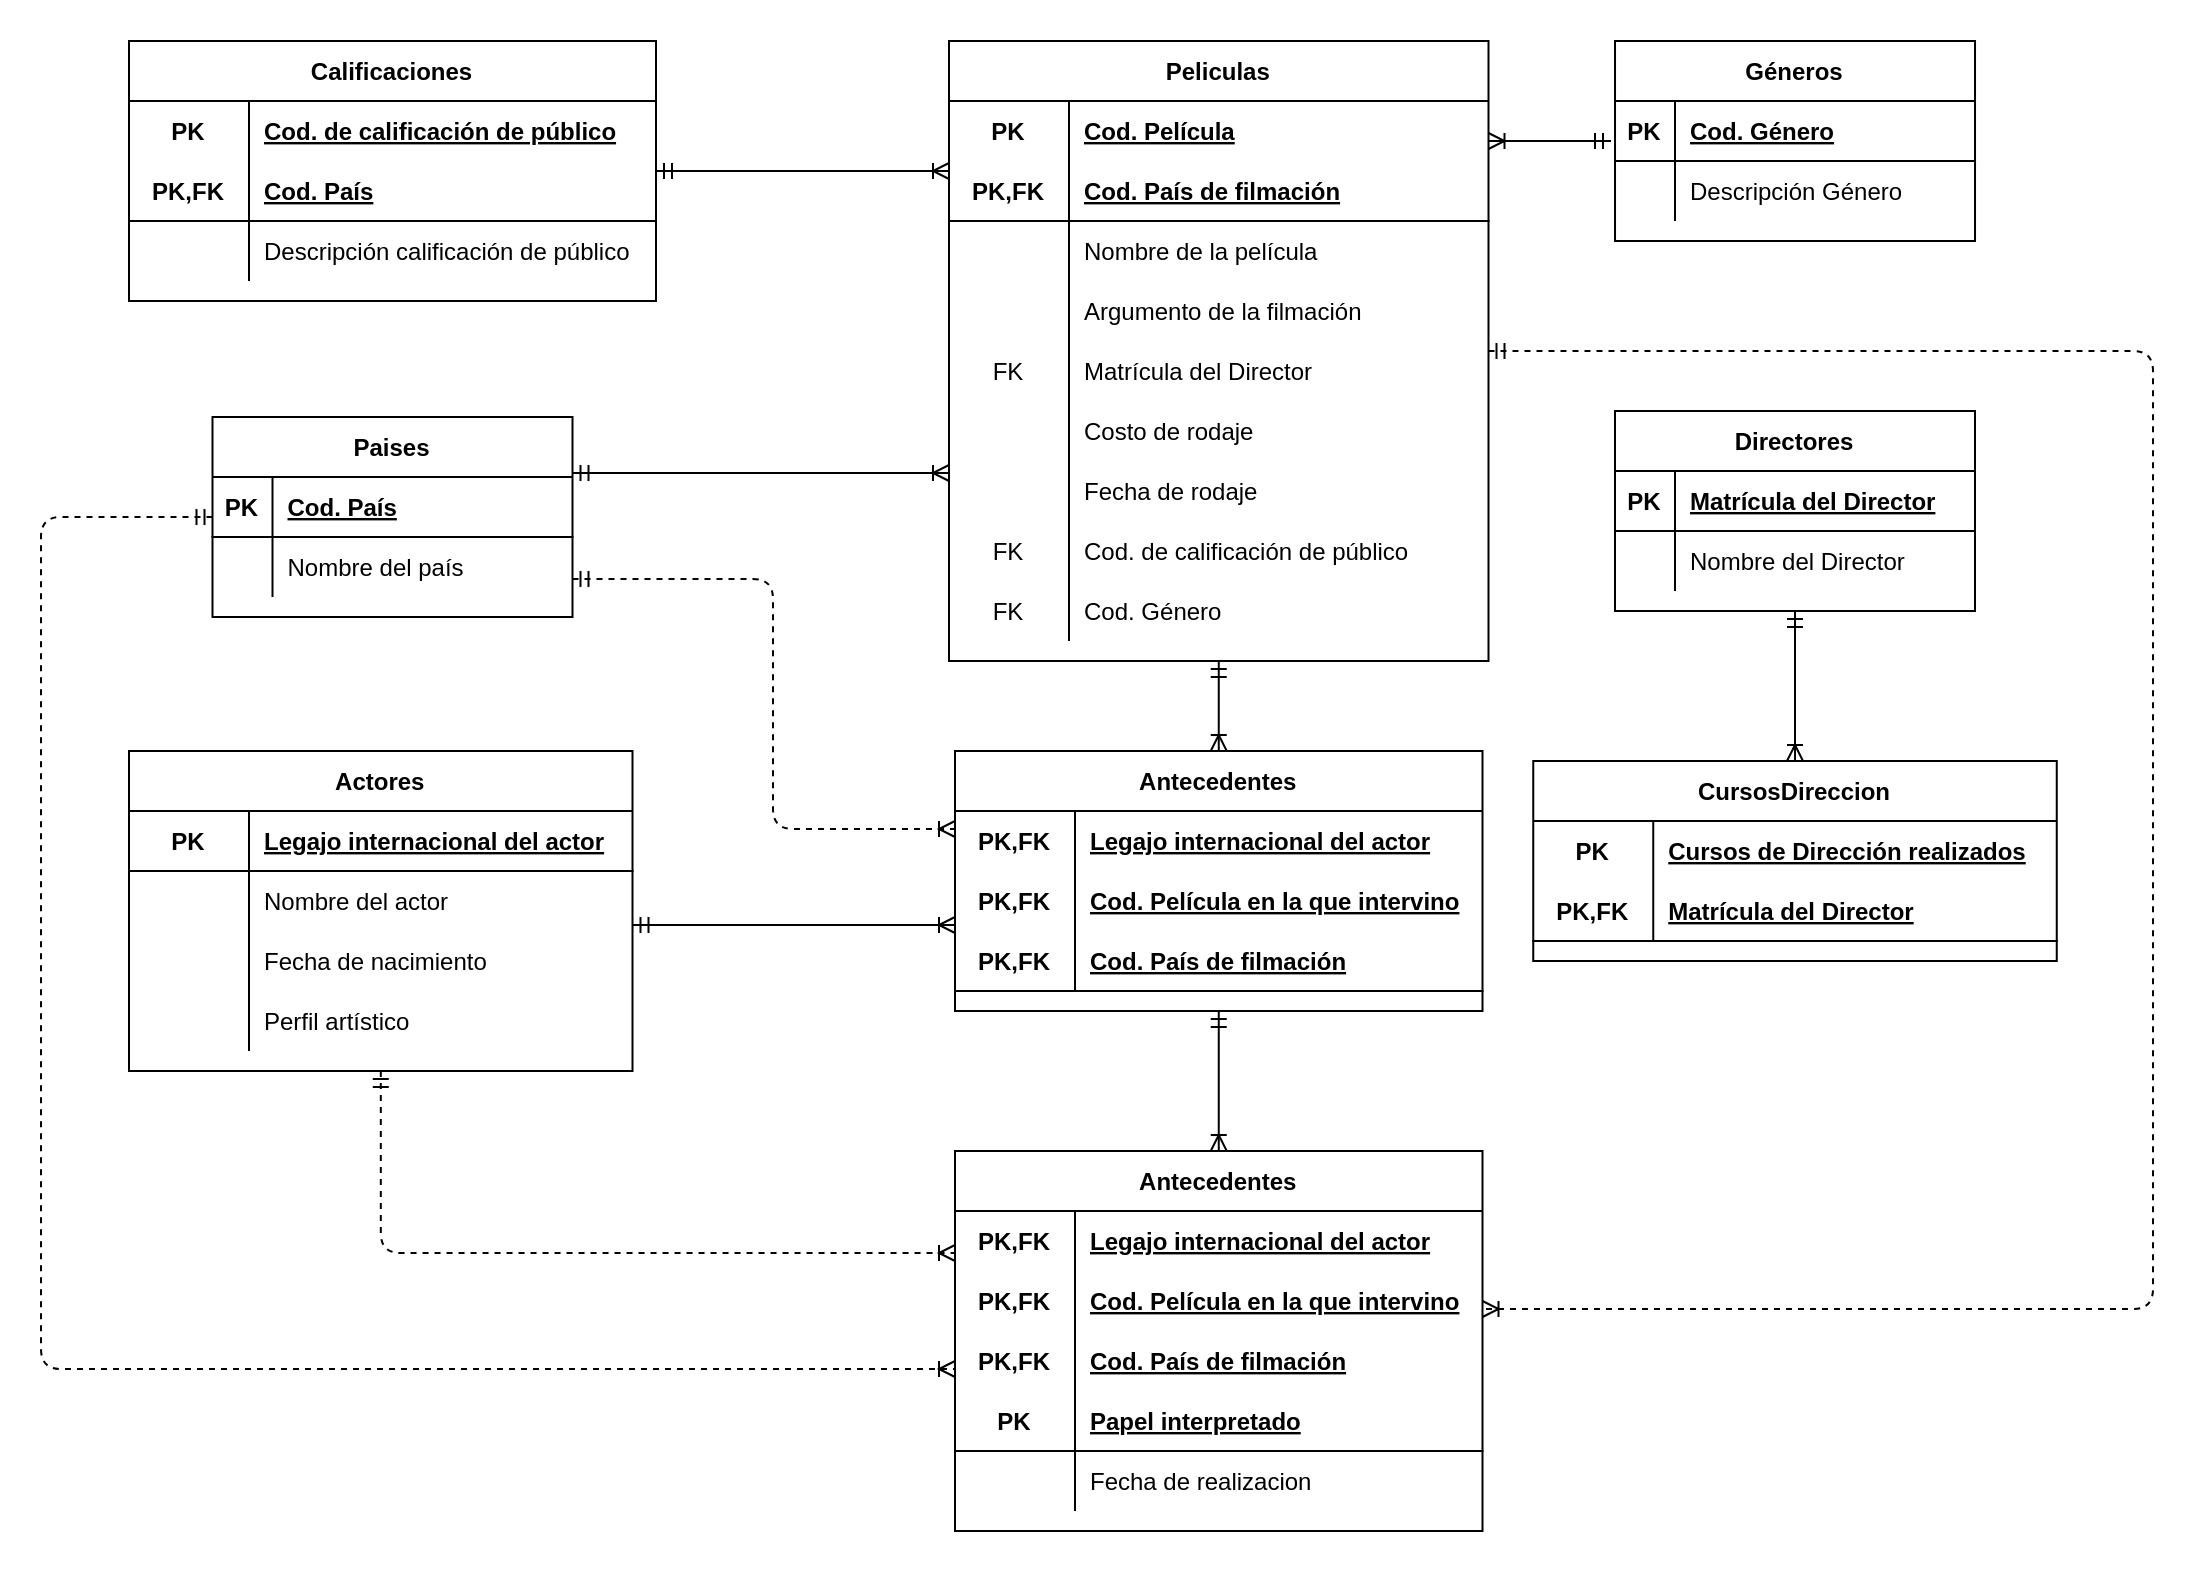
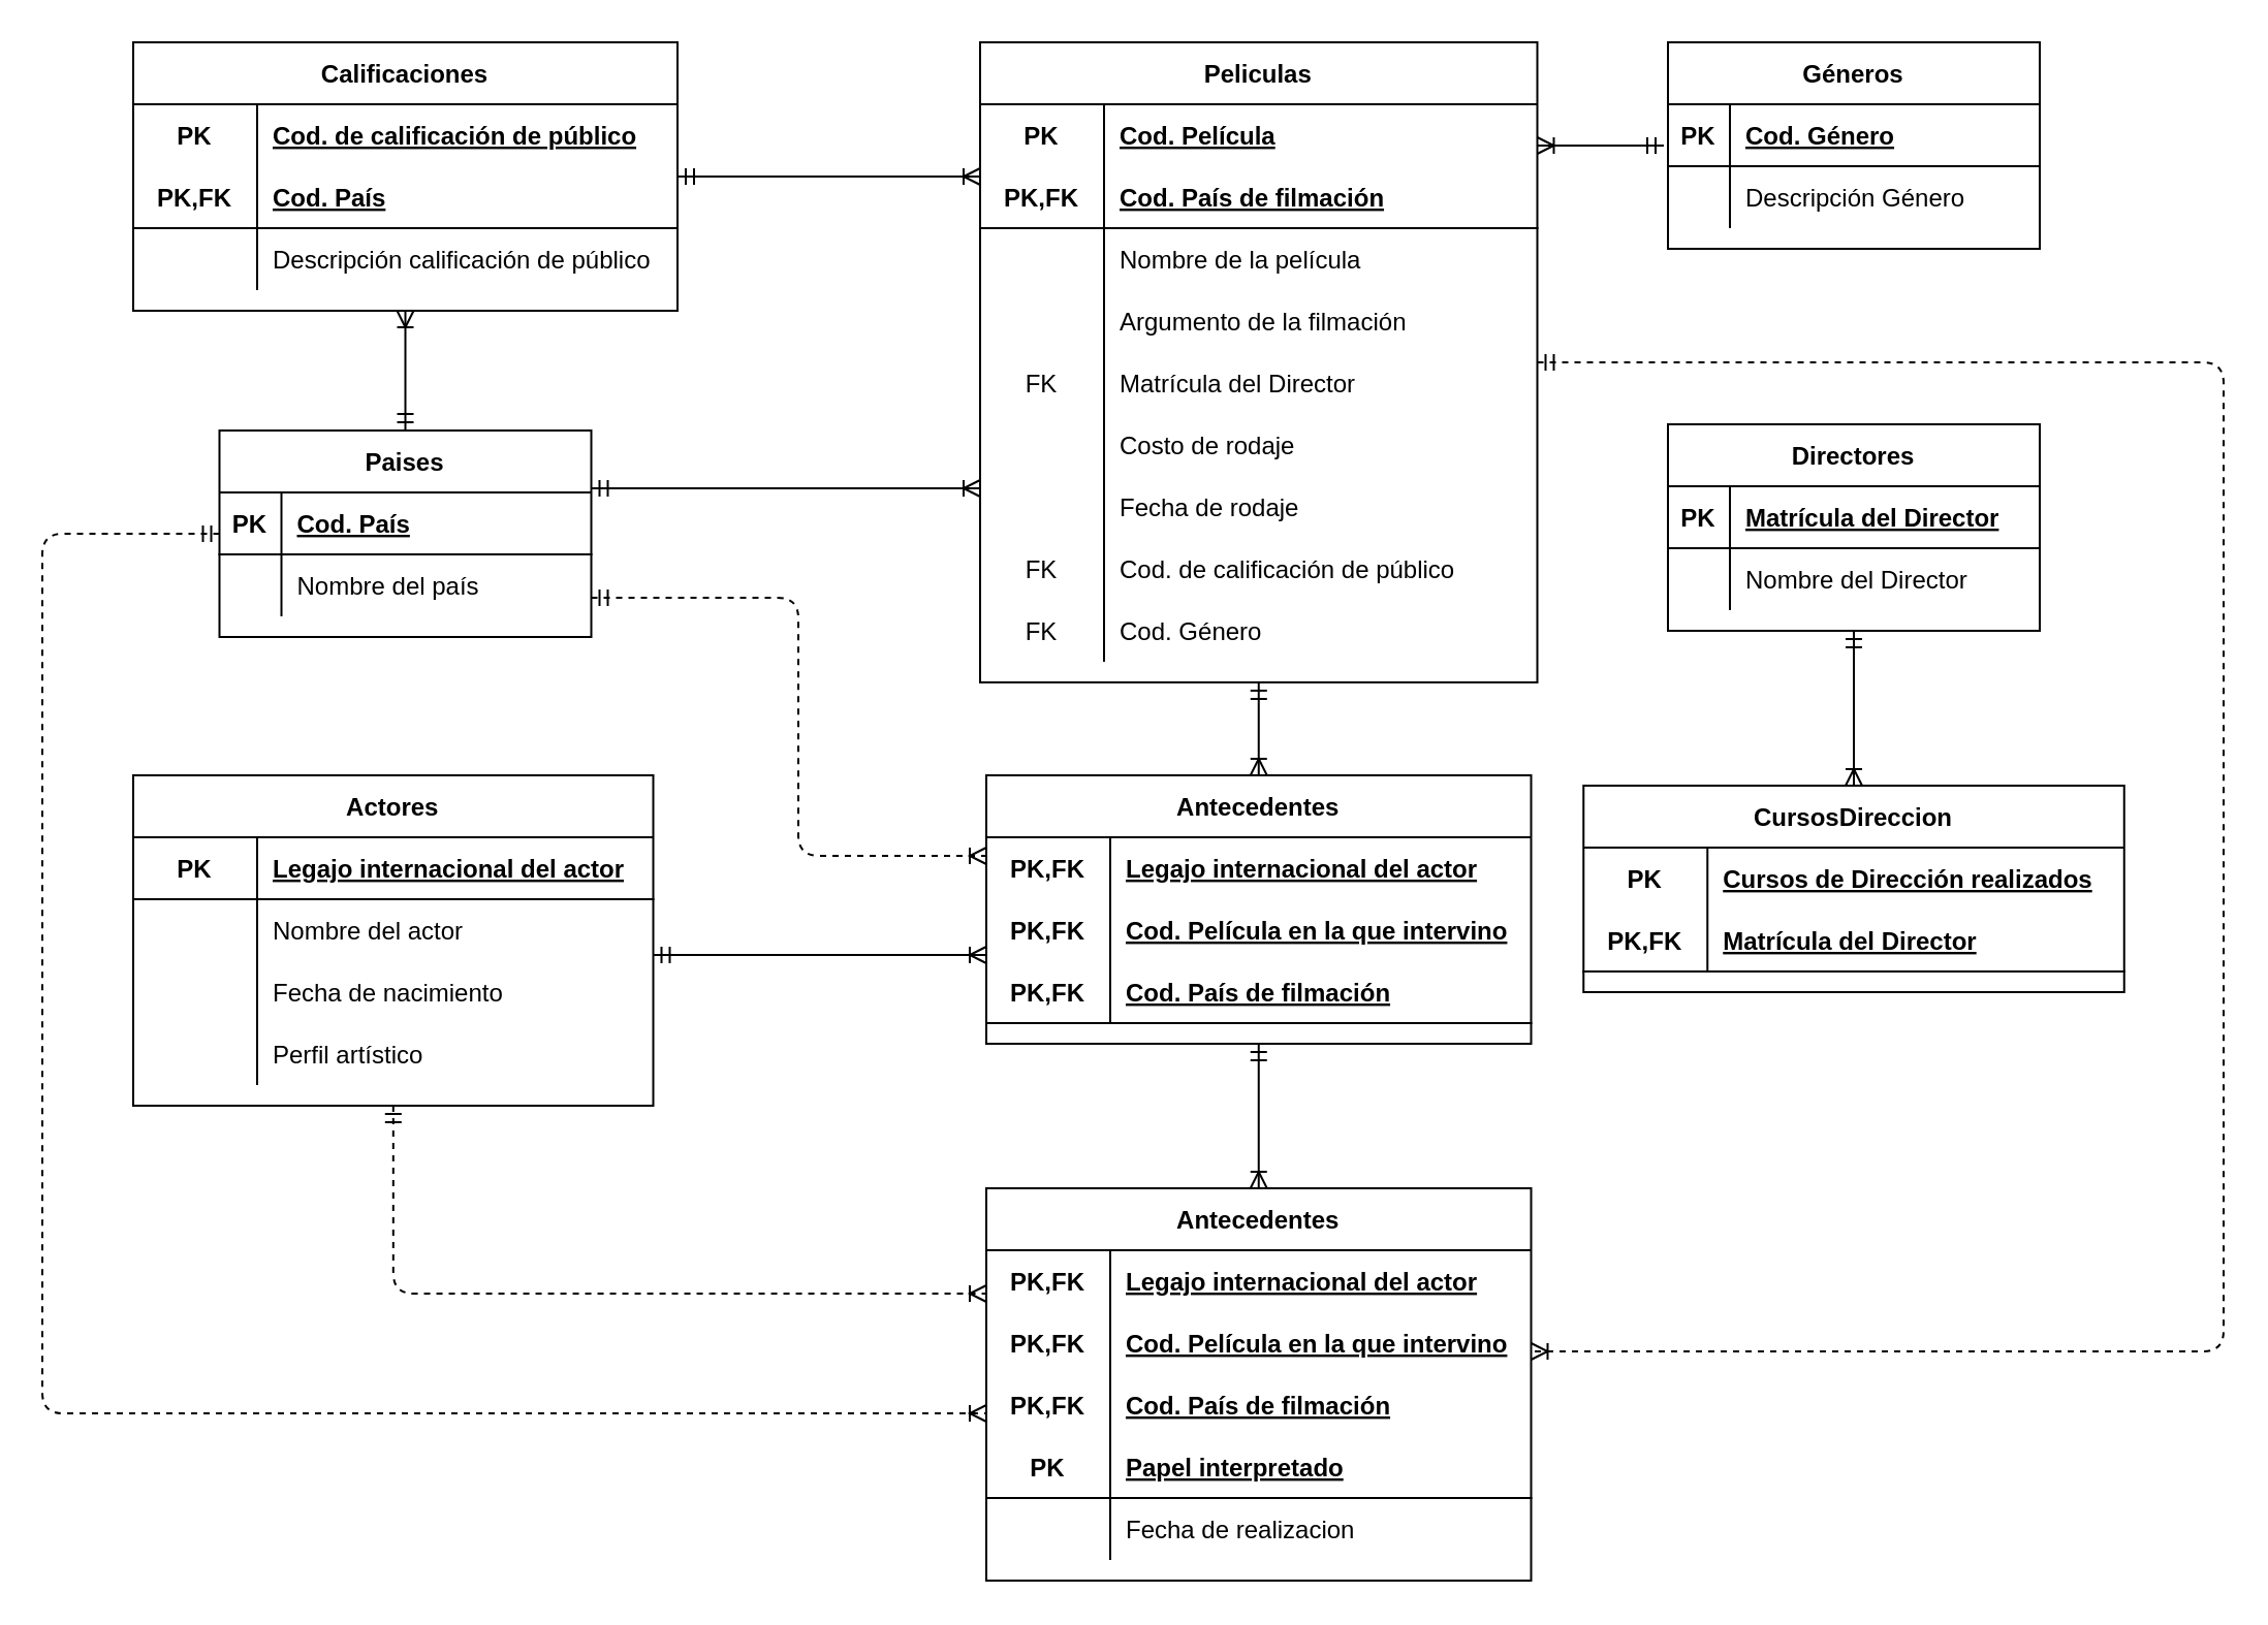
+ <mxCell id="92" style="edgeStyle=orthogonalEdgeStyle;orthogonalLoop=1;jettySize=auto;html=1;startArrow=ERmandOne;startFill=0;endArrow=ERoneToMany;endFill=0;rounded=1;" parent="1" source="67" target="93" edge="1"><mxGeometry relative="1" as="geometry"><Array as="points"><mxPoint x="196" y="245" /></Array><mxPoint x="89" y="235" as="sourcePoint" /><mxPoint x="474" y="235" as="targetPoint" /></mxGeometry></mxCell>
